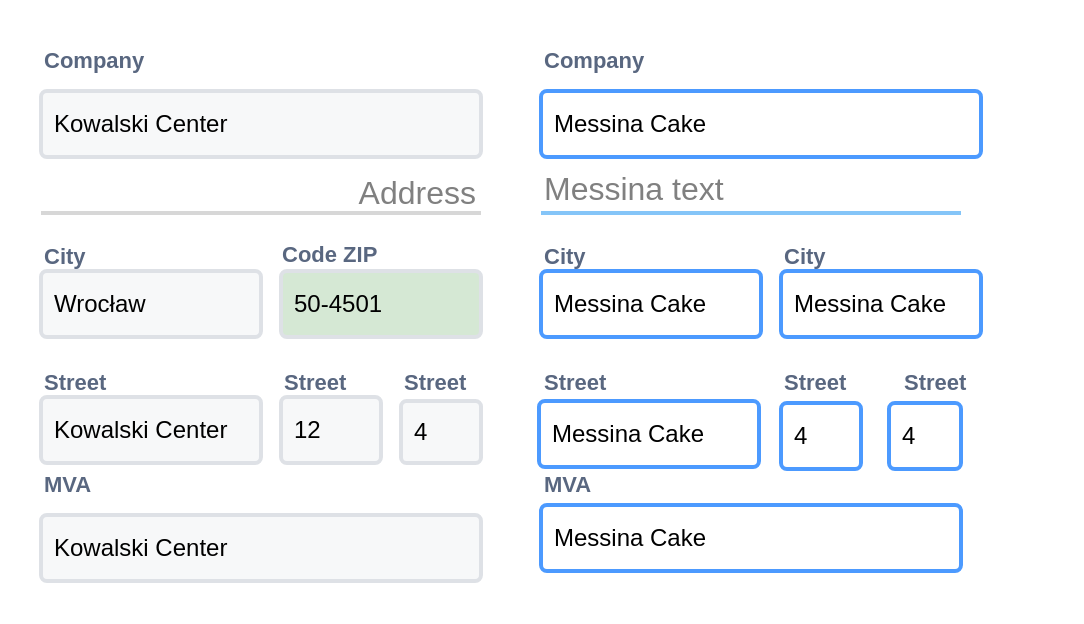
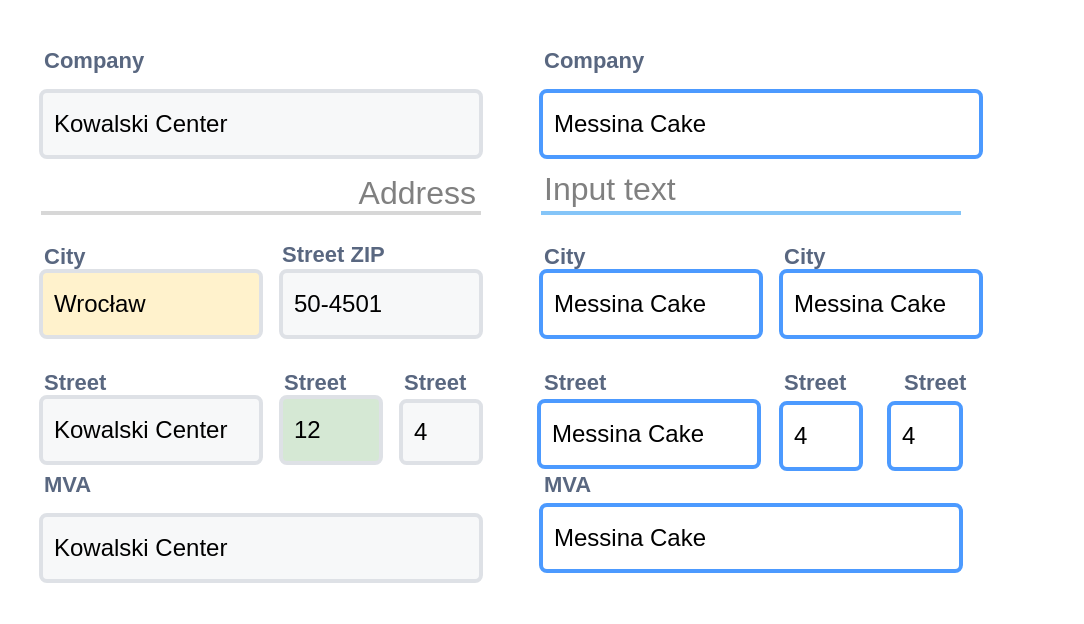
- <mxCell id="20" value="Messina text" style="text;fontColor=#808080;fontSize=16;verticalAlign=middle;strokeColor=none;fillColor=none;opacity=50;strokeWidth=3;" vertex="1" parent="19"><mxGeometry x="1" y="58" width="166" height="30" as="geometry" /></mxCell>
+ <mxCell id="20" value="Input text" style="text;fontColor=#808080;fontSize=16;verticalAlign=middle;strokeColor=none;fillColor=none;opacity=50;strokeWidth=3;" vertex="1" parent="19"><mxGeometry x="1" y="58" width="166" height="30" as="geometry" /></mxCell>
- <mxCell id="2" value="Code ZIP" style="fillColor=none;strokeColor=none;html=1;fontSize=11;fontStyle=0;align=left;fontColor=#596780;fontStyle=1;fontSize=11" vertex="1" parent="1"><mxGeometry x="139" y="117" width="130" height="20" as="geometry" /></mxCell>
+ <mxCell id="2" value="Street ZIP" style="fillColor=none;strokeColor=none;html=1;fontSize=11;fontStyle=0;align=left;fontColor=#596780;fontStyle=1;fontSize=11" vertex="1" parent="1"><mxGeometry x="139" y="117" width="130" height="20" as="geometry" /></mxCell>
- <mxCell id="7" value="Wrocław" style="rounded=1;arcSize=9;fillColor=#F7F8F9;align=left;spacingLeft=5;strokeColor=#DEE1E6;html=1;strokeWidth=2;fontSize=12" vertex="1" parent="3"><mxGeometry y="115" width="110" height="33" as="geometry" /></mxCell>
+ <mxCell id="7" value="Wrocław" style="rounded=1;arcSize=9;fillColor=#fff2cc;align=left;spacingLeft=5;strokeColor=#DEE1E6;html=1;strokeWidth=2;fontSize=12;" vertex="1" parent="3"><mxGeometry y="115" width="110" height="33" as="geometry" /></mxCell>
- <mxCell id="8" value="50-4501" style="rounded=1;arcSize=9;fillColor=#d5e8d4;align=left;spacingLeft=5;strokeColor=#DEE1E6;html=1;strokeWidth=2;fontSize=12;" vertex="1" parent="3"><mxGeometry x="120" y="115" width="100" height="33" as="geometry" /></mxCell>
+ <mxCell id="8" value="50-4501" style="rounded=1;arcSize=9;fillColor=#F7F8F9;align=left;spacingLeft=5;strokeColor=#DEE1E6;html=1;strokeWidth=2;fontSize=12" vertex="1" parent="3"><mxGeometry x="120" y="115" width="100" height="33" as="geometry" /></mxCell>
- <mxCell id="14" value="12" style="rounded=1;arcSize=9;fillColor=#F7F8F9;align=left;spacingLeft=5;strokeColor=#DEE1E6;html=1;strokeWidth=2;fontSize=12" vertex="1" parent="3"><mxGeometry x="120" y="178" width="50" height="33" as="geometry" /></mxCell>
+ <mxCell id="14" value="12" style="rounded=1;arcSize=9;fillColor=#d5e8d4;align=left;spacingLeft=5;strokeColor=#DEE1E6;html=1;strokeWidth=2;fontSize=12;" vertex="1" parent="3"><mxGeometry x="120" y="178" width="50" height="33" as="geometry" /></mxCell>
